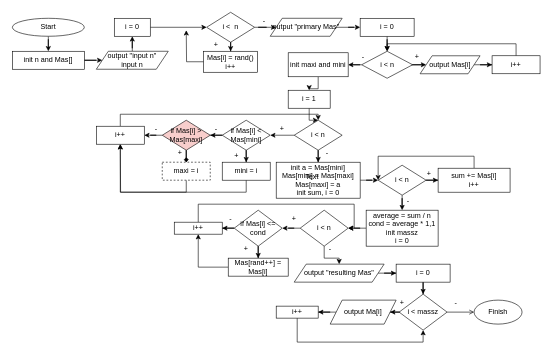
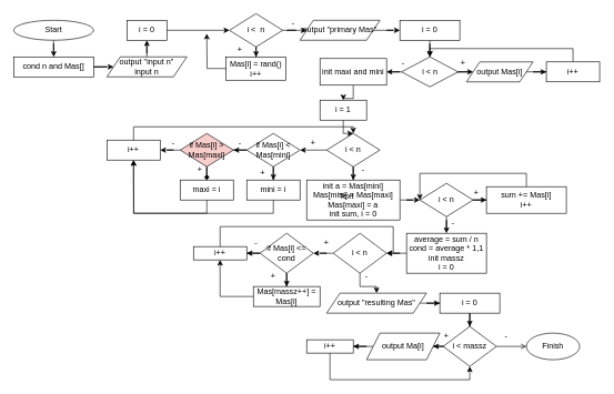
- <mxCell id="5" value="init n and Mas[]" style="whiteSpace=wrap;html=1;" vertex="1" parent="1"><mxGeometry x="20" y="85" width="120" height="30" as="geometry" /></mxCell>
+ <mxCell id="5" value="cond n and Mas[]" style="whiteSpace=wrap;html=1;" vertex="1" parent="1"><mxGeometry x="20" y="85" width="120" height="30" as="geometry" /></mxCell>
- <mxCell id="44" value="maxi = i" style="whiteSpace=wrap;html=1;dashed=1;" vertex="1" parent="1"><mxGeometry x="270" y="270" width="80" height="30" as="geometry" /></mxCell>
+ <mxCell id="44" value="maxi = i" style="whiteSpace=wrap;html=1;" vertex="1" parent="1"><mxGeometry x="270" y="270" width="80" height="30" as="geometry" /></mxCell>
- <mxCell id="61" value="Mas[rand++] = Mas[i]" style="whiteSpace=wrap;html=1;" vertex="1" parent="1"><mxGeometry x="380" y="430" width="100" height="30" as="geometry" /></mxCell>
+ <mxCell id="61" value="Mas[massz++] = Mas[i]" style="whiteSpace=wrap;html=1;" vertex="1" parent="1"><mxGeometry x="380" y="430" width="100" height="30" as="geometry" /></mxCell>
